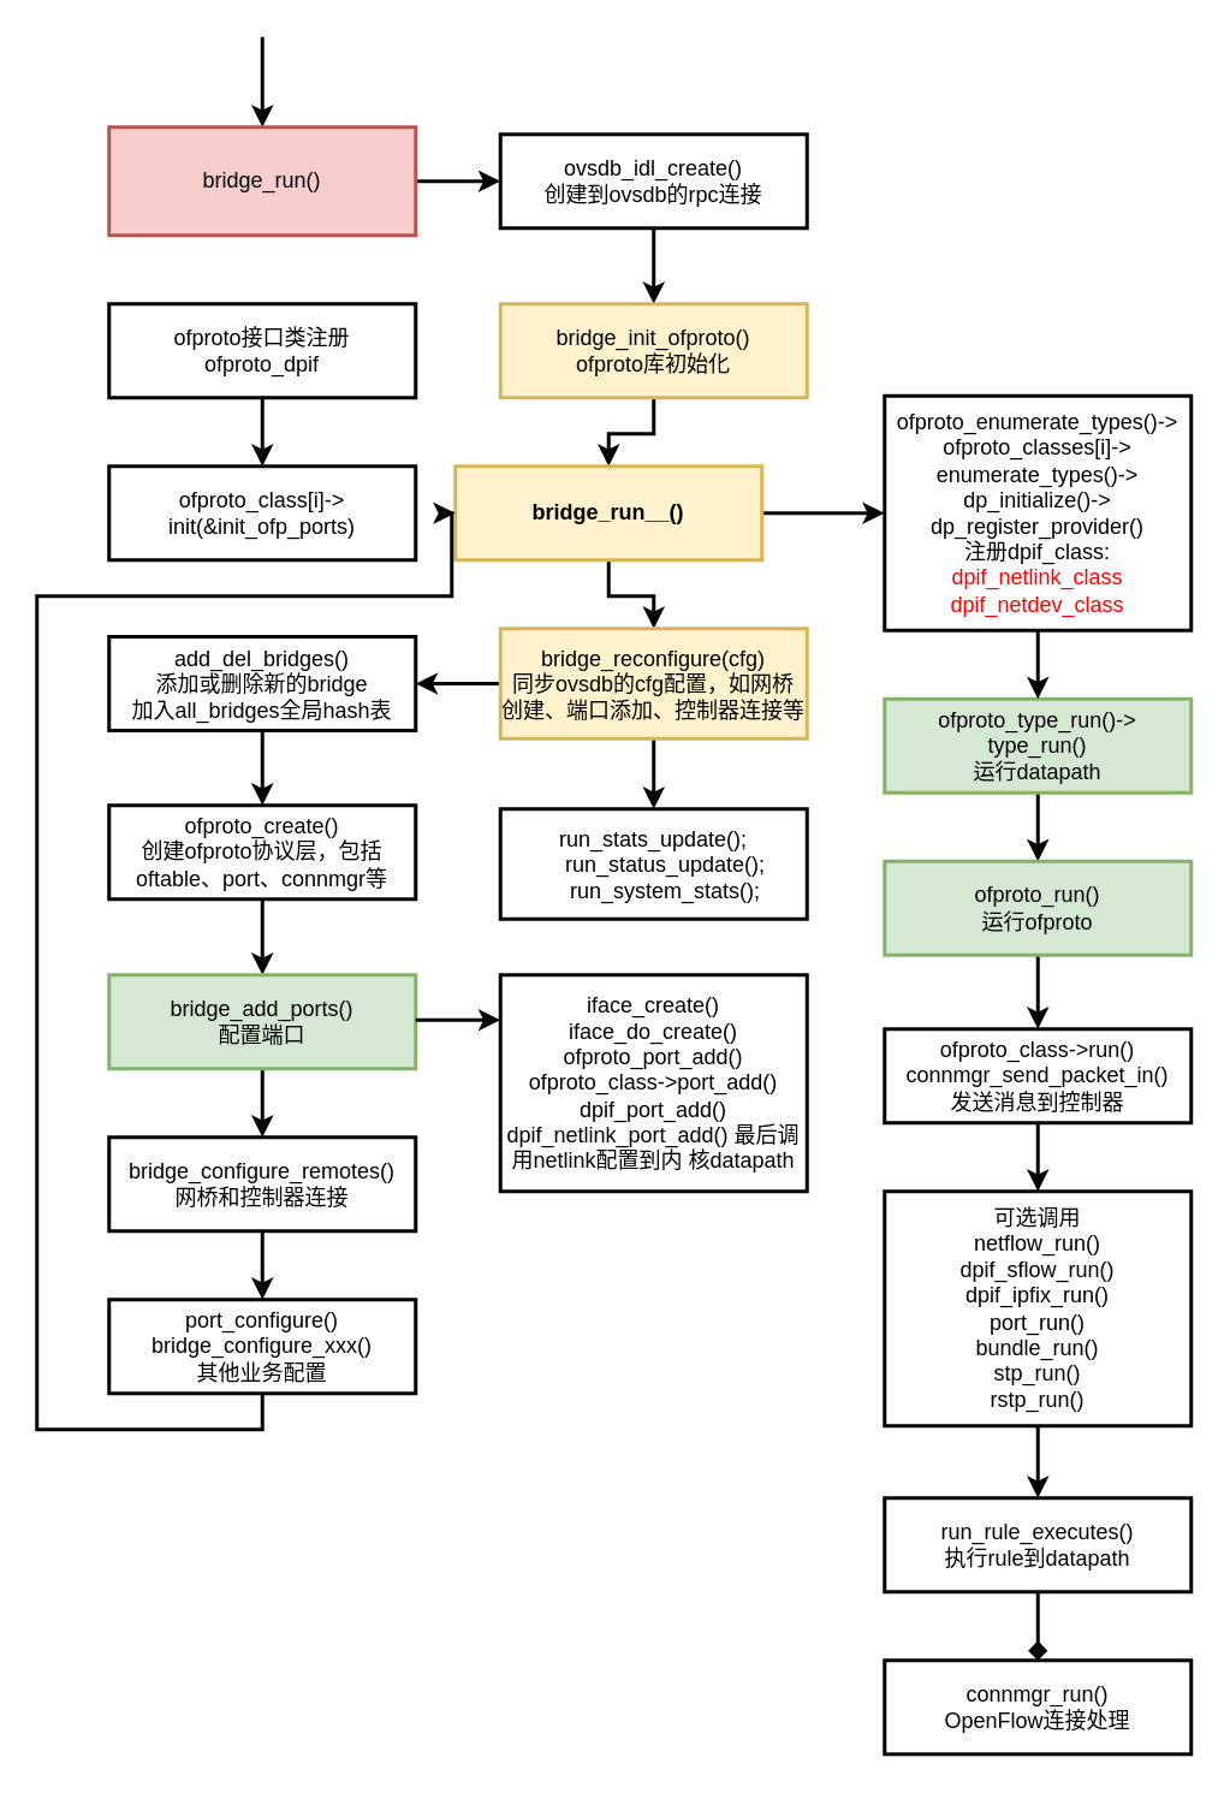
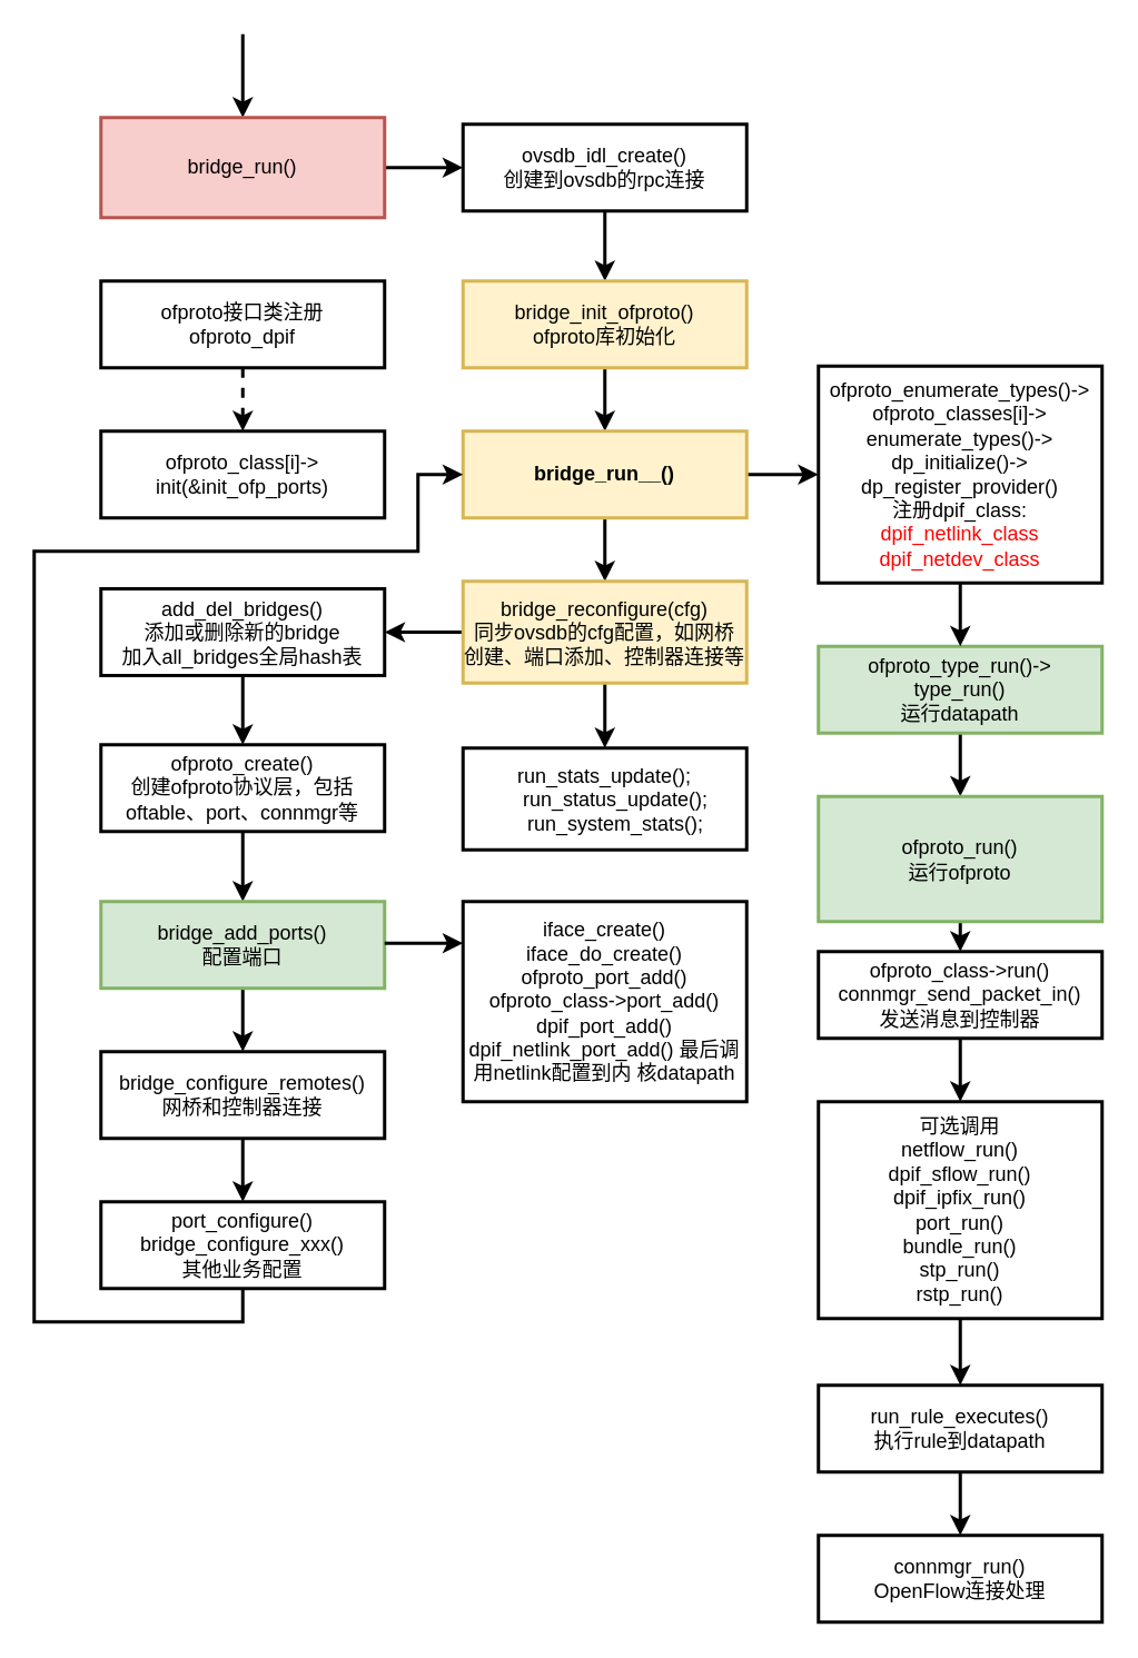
- <mxCell id="20" style="edgeStyle=orthogonalEdgeStyle;rounded=0;orthogonalLoop=1;jettySize=auto;html=1;exitX=0.5;exitY=1;exitDx=0;exitDy=0;entryX=0.5;entryY=0;entryDx=0;entryDy=0;strokeWidth=2;" edge="1" parent="1" source="21" target="22"><mxGeometry relative="1" as="geometry" /></mxCell>
+ <mxCell id="20" style="edgeStyle=orthogonalEdgeStyle;rounded=0;orthogonalLoop=1;jettySize=auto;html=1;exitX=0.5;exitY=1;exitDx=0;exitDy=0;entryX=0.5;entryY=0;entryDx=0;entryDy=0;strokeWidth=2;dashed=1;" edge="1" parent="1" source="21" target="22"><mxGeometry relative="1" as="geometry" /></mxCell>
- <mxCell id="11" value="&lt;b&gt;bridge_run__()&lt;/b&gt;" style="rounded=0;whiteSpace=wrap;html=1;strokeWidth=2;fillColor=#fff2cc;strokeColor=#d6b656;" vertex="1" parent="1"><mxGeometry x="252" y="258" width="170" height="52" as="geometry" /></mxCell>
+ <mxCell id="11" value="&lt;b&gt;bridge_run__()&lt;/b&gt;" style="rounded=0;whiteSpace=wrap;html=1;strokeWidth=2;fillColor=#fff2cc;strokeColor=#d6b656;" vertex="1" parent="1"><mxGeometry x="277" y="258" width="170" height="52" as="geometry" /></mxCell>
- <mxCell id="19" value="ofproto_run()&lt;br&gt;运行ofproto" style="rounded=0;whiteSpace=wrap;html=1;strokeWidth=2;fillColor=#d5e8d4;strokeColor=#82b366;" vertex="1" parent="1"><mxGeometry x="490" y="477" width="170" height="52" as="geometry" /></mxCell>
+ <mxCell id="19" value="ofproto_run()&lt;br&gt;运行ofproto" style="rounded=0;whiteSpace=wrap;html=1;strokeWidth=2;fillColor=#d5e8d4;strokeColor=#82b366;" vertex="1" parent="1"><mxGeometry x="490" y="477" width="170" height="75" as="geometry" /></mxCell>
- <mxCell id="29" style="edgeStyle=none;rounded=0;orthogonalLoop=1;jettySize=auto;html=1;exitX=0.5;exitY=1;exitDx=0;exitDy=0;strokeWidth=2;endArrow=diamond;" edge="1" parent="1" source="30" target="31"><mxGeometry relative="1" as="geometry" /></mxCell>
+ <mxCell id="29" style="edgeStyle=none;rounded=0;orthogonalLoop=1;jettySize=auto;html=1;exitX=0.5;exitY=1;exitDx=0;exitDy=0;strokeWidth=2;" edge="1" parent="1" source="30" target="31"><mxGeometry relative="1" as="geometry" /></mxCell>
